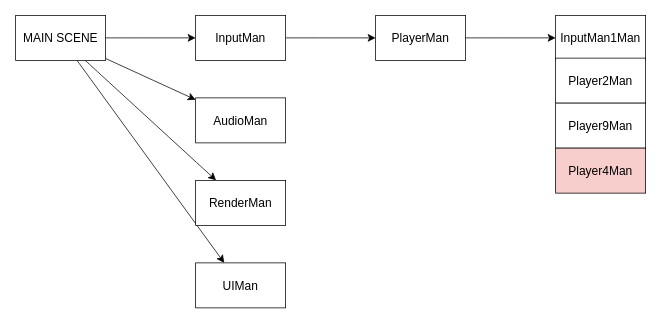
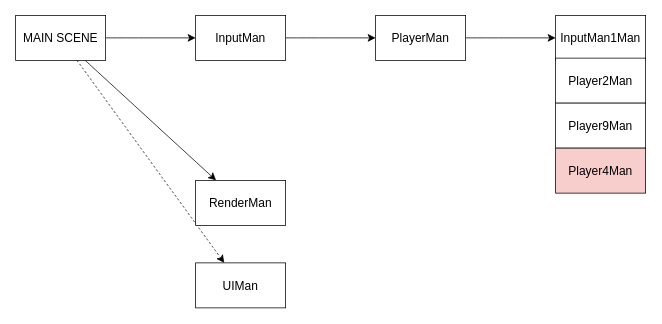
- <mxCell id="3" value="" style="edgeStyle=none;curved=1;rounded=0;orthogonalLoop=1;jettySize=auto;html=1;fontSize=12;startSize=8;endSize=8;" edge="1" parent="1" source="6" target="9"><mxGeometry relative="1" as="geometry" /></mxCell>
- <mxCell id="9" value="AudioMan" style="rounded=0;whiteSpace=wrap;html=1;fontSize=16;" vertex="1" parent="1"><mxGeometry x="260" y="130" width="120" height="60" as="geometry" /></mxCell>
- <mxCell id="5" value="" style="edgeStyle=none;curved=1;rounded=0;orthogonalLoop=1;jettySize=auto;html=1;fontSize=12;startSize=8;endSize=8;" edge="1" parent="1" source="6" target="17"><mxGeometry relative="1" as="geometry" /></mxCell>
+ <mxCell id="5" value="" style="edgeStyle=none;curved=1;rounded=0;orthogonalLoop=1;jettySize=auto;html=1;fontSize=12;startSize=8;endSize=8;dashed=1;" edge="1" parent="1" source="6" target="17"><mxGeometry relative="1" as="geometry" /></mxCell>
